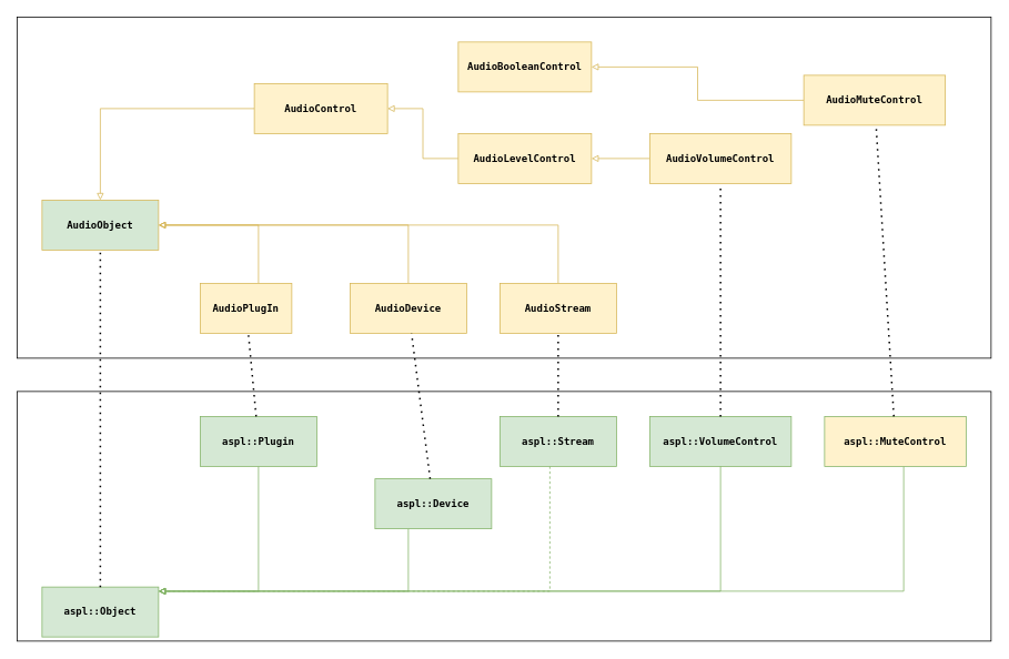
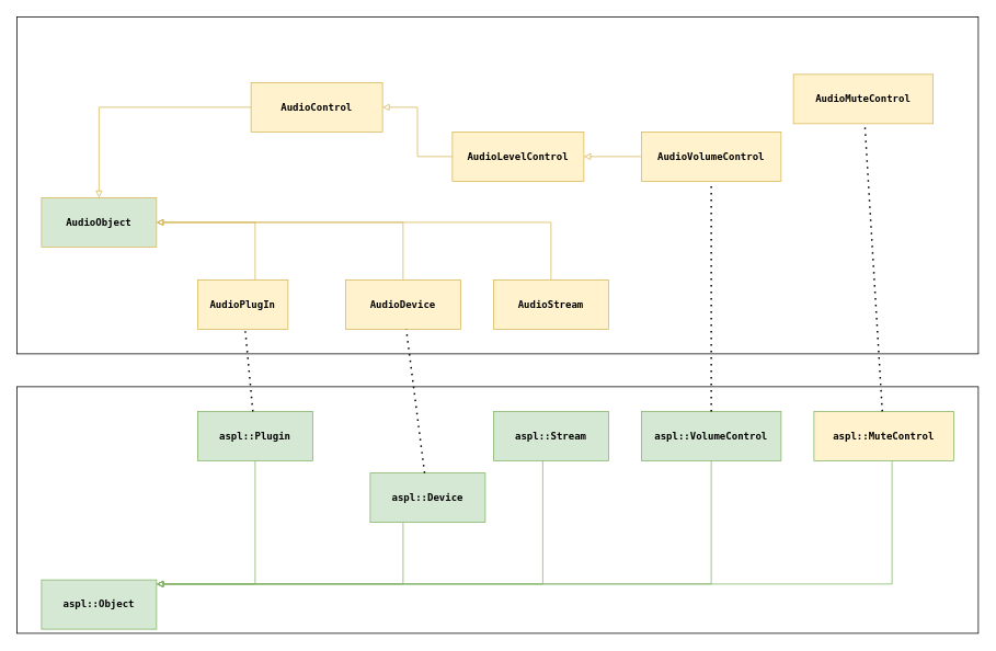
- <mxCell id="19" value="AudioBooleanControl" style="rounded=0;whiteSpace=wrap;html=1;fillColor=#fff2cc;strokeColor=#d6b656;fontFamily=monospace;fontStyle=1" vertex="1" parent="1"><mxGeometry x="550" y="50" width="160" height="60" as="geometry" /></mxCell>
- <mxCell id="17" style="edgeStyle=orthogonalEdgeStyle;rounded=0;orthogonalLoop=1;jettySize=auto;html=1;endArrow=block;endFill=0;fillColor=#fff2cc;strokeColor=#d6b656;" edge="1" parent="1" source="18" target="19"><mxGeometry relative="1" as="geometry" /></mxCell>
- <mxCell id="33" value="" style="endArrow=none;dashed=1;html=1;dashPattern=1 3;strokeWidth=2;" edge="1" parent="1" source="26" target="16"><mxGeometry width="50" height="50" relative="1" as="geometry"><mxPoint x="330" y="570" as="sourcePoint" /><mxPoint x="330" y="400" as="targetPoint" /></mxGeometry></mxCell>
- <mxCell id="32" value="" style="endArrow=none;dashed=1;html=1;dashPattern=1 3;strokeWidth=2;" edge="1" parent="1" source="20" target="4"><mxGeometry width="50" height="50" relative="1" as="geometry"><mxPoint x="320" y="560" as="sourcePoint" /><mxPoint x="320" y="390" as="targetPoint" /></mxGeometry></mxCell>
- <mxCell id="25" style="edgeStyle=orthogonalEdgeStyle;rounded=0;orthogonalLoop=1;jettySize=auto;html=1;endArrow=block;endFill=0;fillColor=#d5e8d4;strokeColor=#82b366;dashed=1;" edge="1" parent="1" source="26" target="20"><mxGeometry relative="1" as="geometry"><Array as="points"><mxPoint x="660" y="710" /></Array></mxGeometry></mxCell>
+ <mxCell id="25" style="edgeStyle=orthogonalEdgeStyle;rounded=0;orthogonalLoop=1;jettySize=auto;html=1;endArrow=block;endFill=0;fillColor=#d5e8d4;strokeColor=#82b366;" edge="1" parent="1" source="26" target="20"><mxGeometry relative="1" as="geometry"><Array as="points"><mxPoint x="660" y="710" /></Array></mxGeometry></mxCell>
